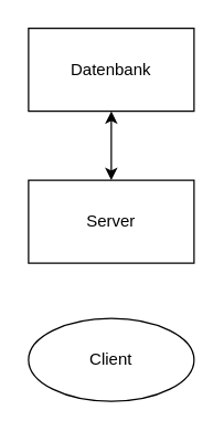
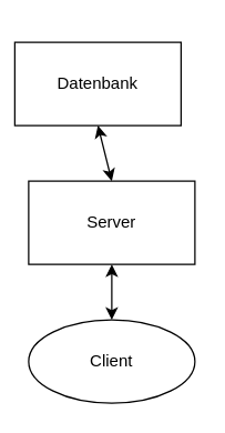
- <mxCell id="6" value="Datenbank" style="rounded=0;whiteSpace=wrap;html=1;" vertex="1" parent="1"><mxGeometry x="20" y="20" width="120" height="60" as="geometry" /></mxCell>
+ <mxCell id="6" value="Datenbank" style="rounded=0;whiteSpace=wrap;html=1;" vertex="1" parent="1"><mxGeometry x="10" y="30" width="120" height="60" as="geometry" /></mxCell>
+ <mxCell id="4" value="" style="endArrow=classic;startArrow=classic;html=1;exitX=0.5;exitY=0;exitDx=0;exitDy=0;entryX=0.5;entryY=1;entryDx=0;entryDy=0;" edge="1" parent="1" source="3" target="2"><mxGeometry width="50" height="50" relative="1" as="geometry"><mxPoint x="35" y="240" as="sourcePoint" /><mxPoint x="85" y="190" as="targetPoint" /></mxGeometry></mxCell>
